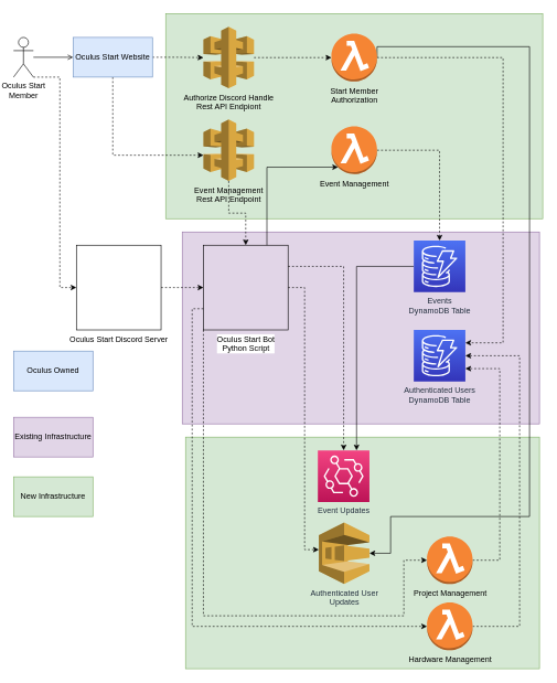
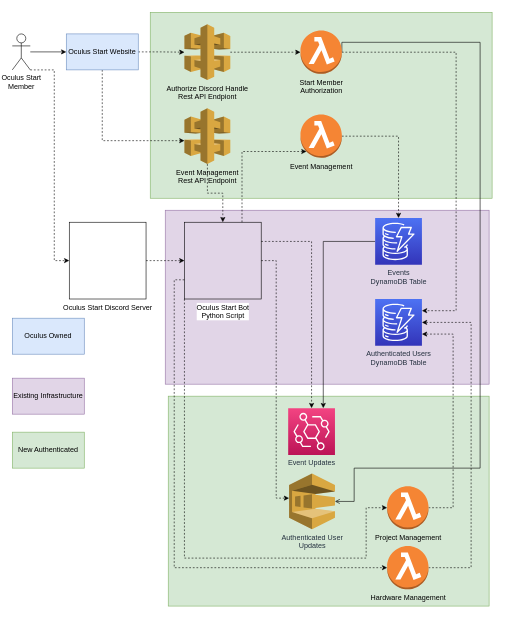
- <mxCell id="8" style="edgeStyle=orthogonalEdgeStyle;rounded=0;orthogonalLoop=1;jettySize=auto;html=1;entryX=0;entryY=0.5;entryDx=0;entryDy=0;endArrow=open;" parent="1" source="10" target="7" edge="1"><mxGeometry relative="1" as="geometry" /></mxCell>
+ <mxCell id="8" style="edgeStyle=orthogonalEdgeStyle;rounded=0;orthogonalLoop=1;jettySize=auto;html=1;entryX=0;entryY=0.5;entryDx=0;entryDy=0;" parent="1" source="10" target="7" edge="1"><mxGeometry relative="1" as="geometry" /></mxCell>
- <mxCell id="17" style="edgeStyle=orthogonalEdgeStyle;rounded=0;orthogonalLoop=1;jettySize=auto;html=1;entryX=0.145;entryY=0.855;entryDx=0;entryDy=0;entryPerimeter=0;dashed=0;exitX=0.75;exitY=0;exitDx=0;exitDy=0;" parent="1" source="22" target="35" edge="1"><mxGeometry relative="1" as="geometry"><Array as="points"><mxPoint x="403" y="252" /></Array></mxGeometry></mxCell>
+ <mxCell id="17" style="edgeStyle=orthogonalEdgeStyle;rounded=0;orthogonalLoop=1;jettySize=auto;html=1;entryX=0.145;entryY=0.855;entryDx=0;entryDy=0;entryPerimeter=0;dashed=1;exitX=0.75;exitY=0;exitDx=0;exitDy=0;" parent="1" source="22" target="35" edge="1"><mxGeometry relative="1" as="geometry"><Array as="points"><mxPoint x="403" y="252" /></Array></mxGeometry></mxCell>
- <mxCell id="27" value="New Infrastructure" style="rounded=0;whiteSpace=wrap;html=1;fillColor=#d5e8d4;strokeColor=#82b366;" parent="1" vertex="1"><mxGeometry x="20" y="720" width="120" height="60" as="geometry" /></mxCell>
+ <mxCell id="27" value="New Authenticated" style="rounded=0;whiteSpace=wrap;html=1;fillColor=#d5e8d4;strokeColor=#82b366;" parent="1" vertex="1"><mxGeometry x="20" y="720" width="120" height="60" as="geometry" /></mxCell>
- <mxCell id="14" style="edgeStyle=orthogonalEdgeStyle;rounded=0;orthogonalLoop=1;jettySize=auto;html=1;exitX=1;exitY=0.5;exitDx=0;exitDy=0;exitPerimeter=0;entryX=1;entryY=0.5;entryDx=0;entryDy=0;entryPerimeter=0;" edge="1" parent="1" source="15" target="39"><mxGeometry relative="1" as="geometry"><Array as="points"><mxPoint x="570" y="70" /><mxPoint x="800" y="70" /><mxPoint x="800" y="780" /><mxPoint x="590" y="780" /><mxPoint x="590" y="836" /></Array></mxGeometry></mxCell>
+ <mxCell id="14" style="edgeStyle=orthogonalEdgeStyle;rounded=0;orthogonalLoop=1;jettySize=auto;html=1;exitX=1;exitY=0.5;exitDx=0;exitDy=0;exitPerimeter=0;entryX=1;entryY=0.5;entryDx=0;entryDy=0;entryPerimeter=0;endArrow=open;" edge="1" parent="1" source="15" target="39"><mxGeometry relative="1" as="geometry"><Array as="points"><mxPoint x="570" y="70" /><mxPoint x="800" y="70" /><mxPoint x="800" y="780" /><mxPoint x="590" y="780" /><mxPoint x="590" y="836" /></Array></mxGeometry></mxCell>
